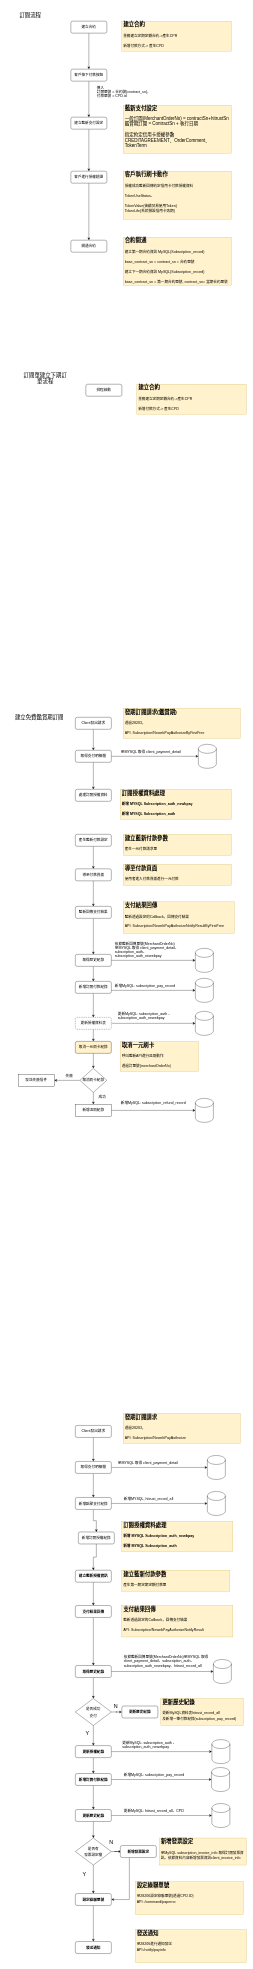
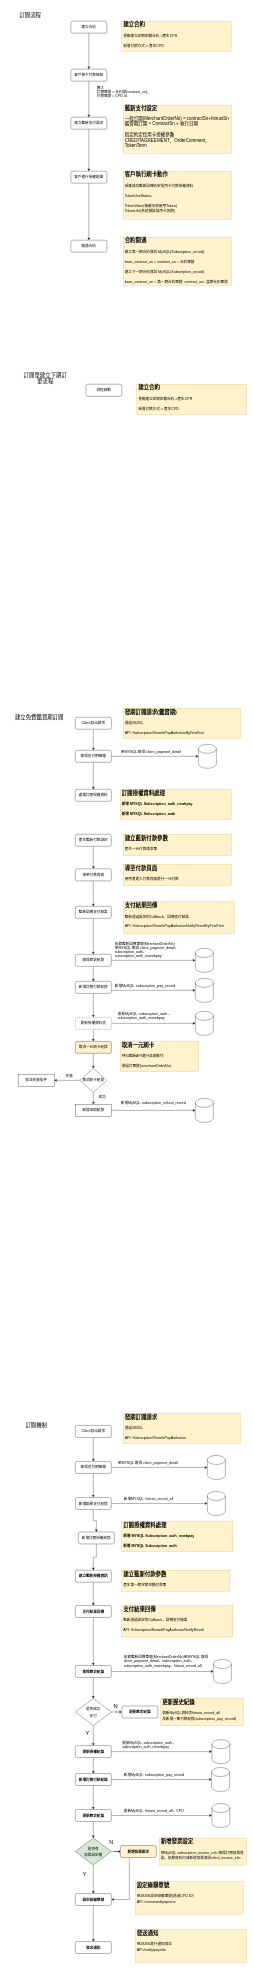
+ <mxCell id="52" value="&lt;font style=&quot;font-size: 18px;&quot;&gt;訂閱機制&lt;/font&gt;" style="text;html=1;strokeColor=none;fillColor=none;align=center;verticalAlign=middle;whiteSpace=wrap;rounded=0;" vertex="1" parent="1"><mxGeometry x="20" y="4720" width="200" height="60" as="geometry" /></mxCell>
- <mxCell id="99" value="&lt;font style=&quot;font-size: 12px;&quot;&gt;是否有&lt;br&gt;發票設定檔&lt;/font&gt;" style="rhombus;whiteSpace=wrap;html=1;fontSize=18;" vertex="1" parent="1"><mxGeometry x="250" y="6125" width="120" height="90" as="geometry" /></mxCell>
+ <mxCell id="99" value="&lt;font style=&quot;font-size: 12px;&quot;&gt;是否有&lt;br&gt;發票設定檔&lt;/font&gt;" style="rhombus;whiteSpace=wrap;html=1;fontSize=18;fillColor=#d5e8d4;" vertex="1" parent="1"><mxGeometry x="250" y="6125" width="120" height="90" as="geometry" /></mxCell>
- <mxCell id="101" value="新增發票設定" style="rounded=1;whiteSpace=wrap;html=1;fontSize=12;glass=0;strokeWidth=1;shadow=0;fontStyle=1" vertex="1" parent="1"><mxGeometry x="400" y="6150" width="120" height="40" as="geometry" /></mxCell>
+ <mxCell id="101" value="新增發票設定" style="rounded=1;whiteSpace=wrap;html=1;fontSize=12;glass=0;strokeWidth=1;shadow=0;fontStyle=1;fillColor=#fff2cc;" vertex="1" parent="1"><mxGeometry x="400" y="6150" width="120" height="40" as="geometry" /></mxCell>
